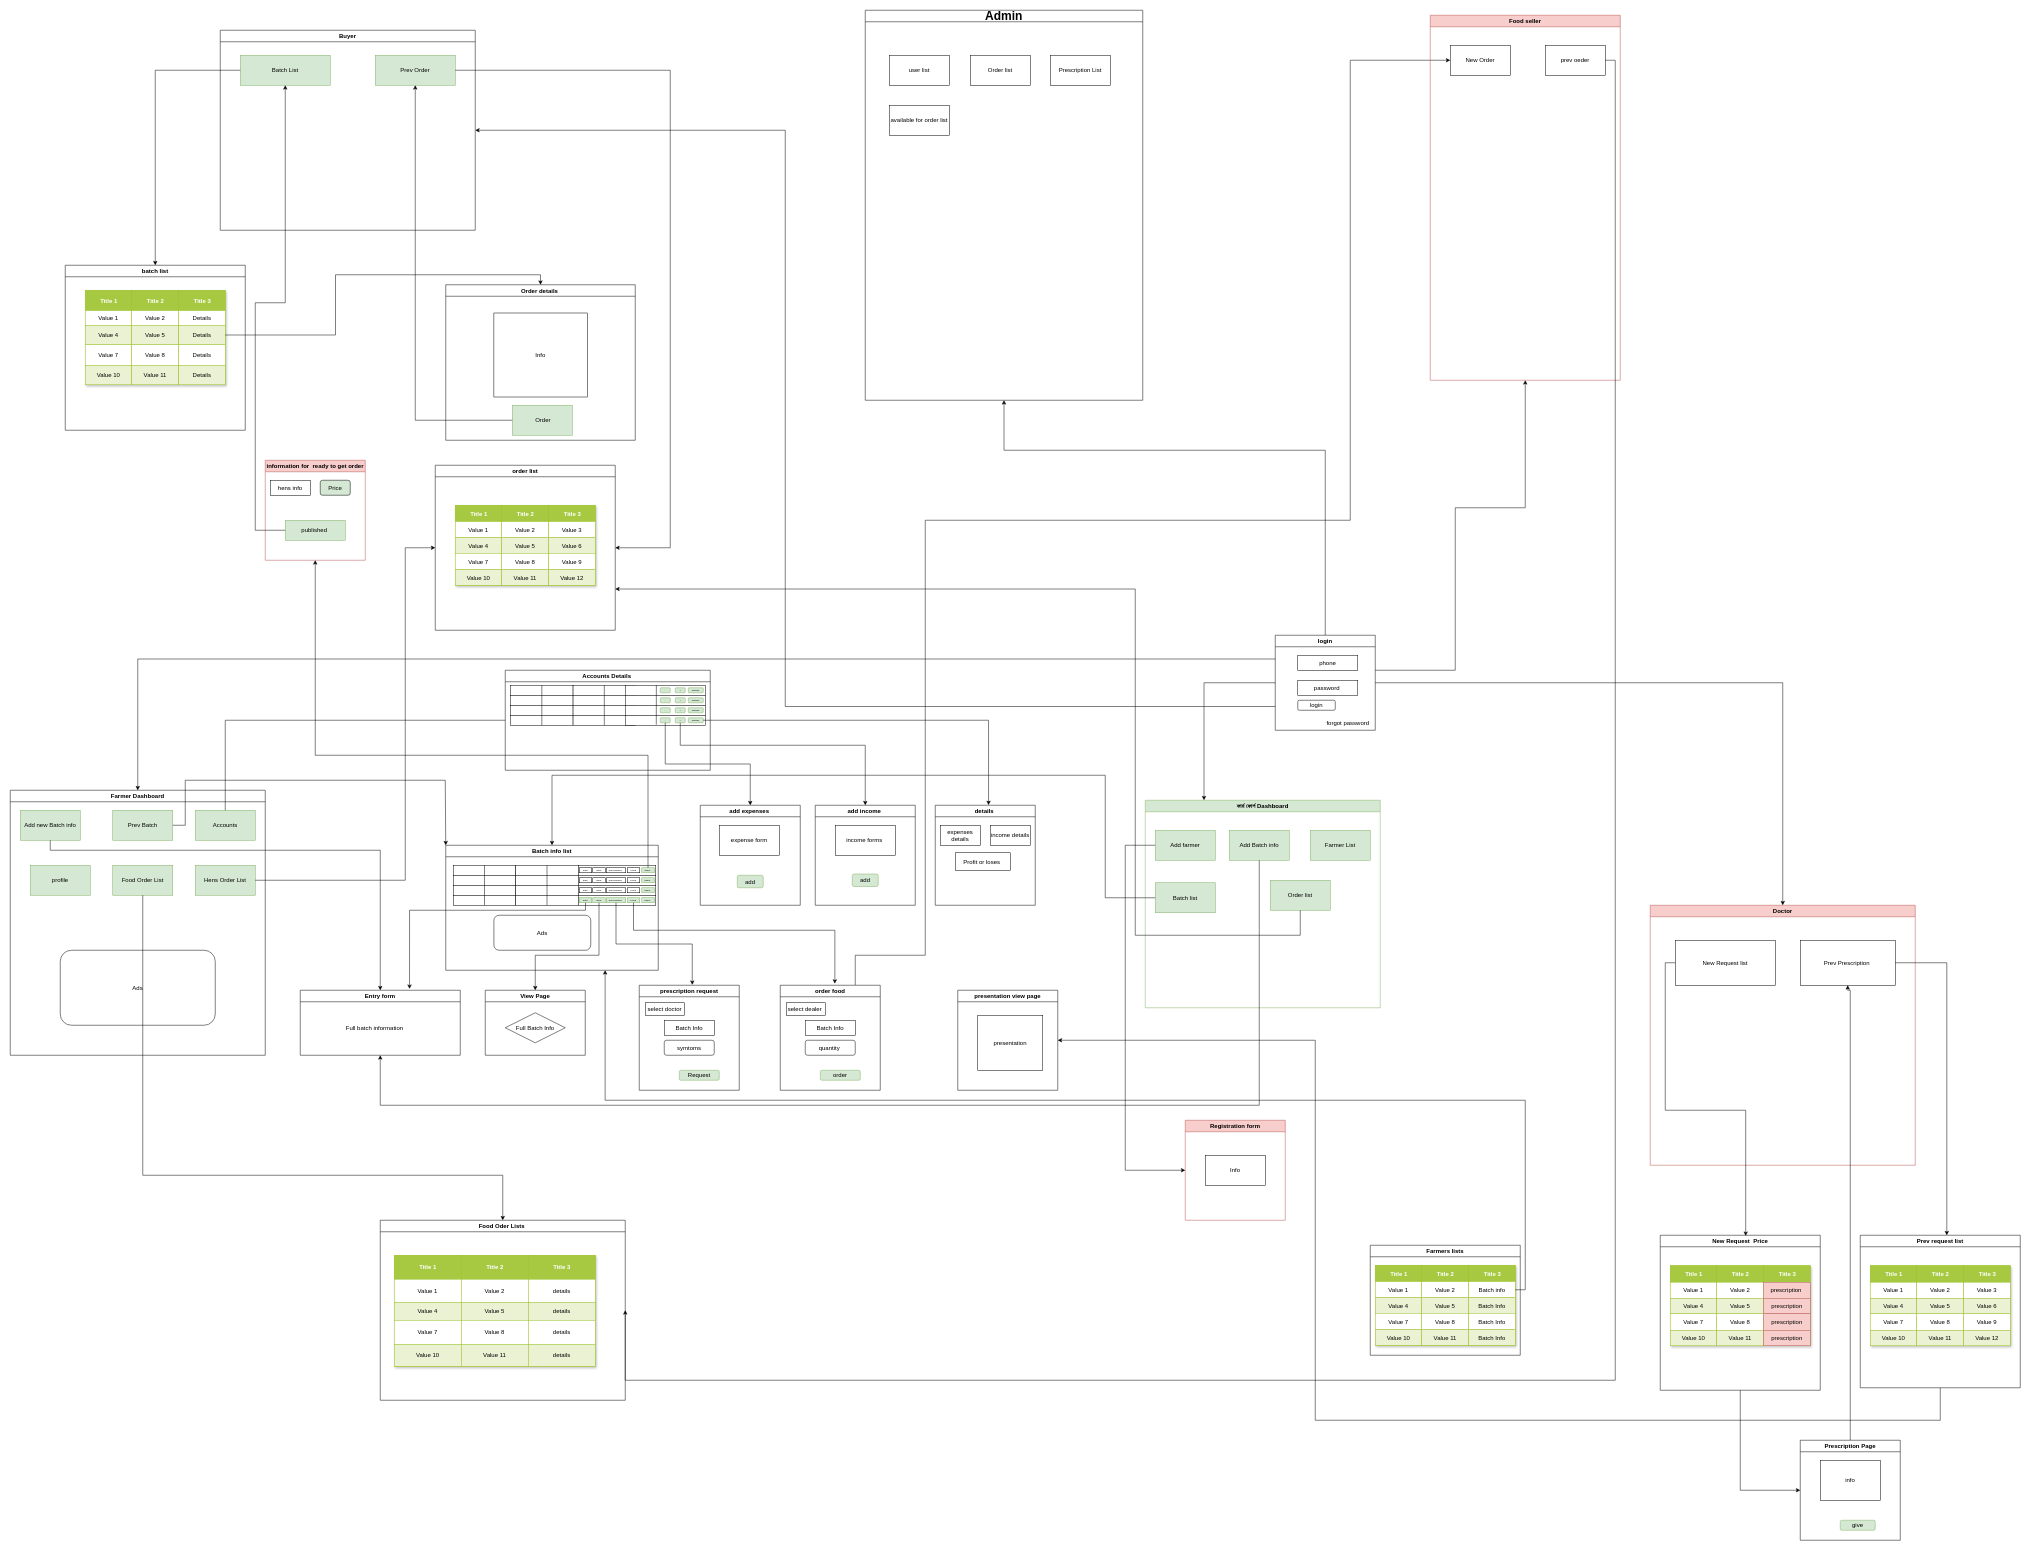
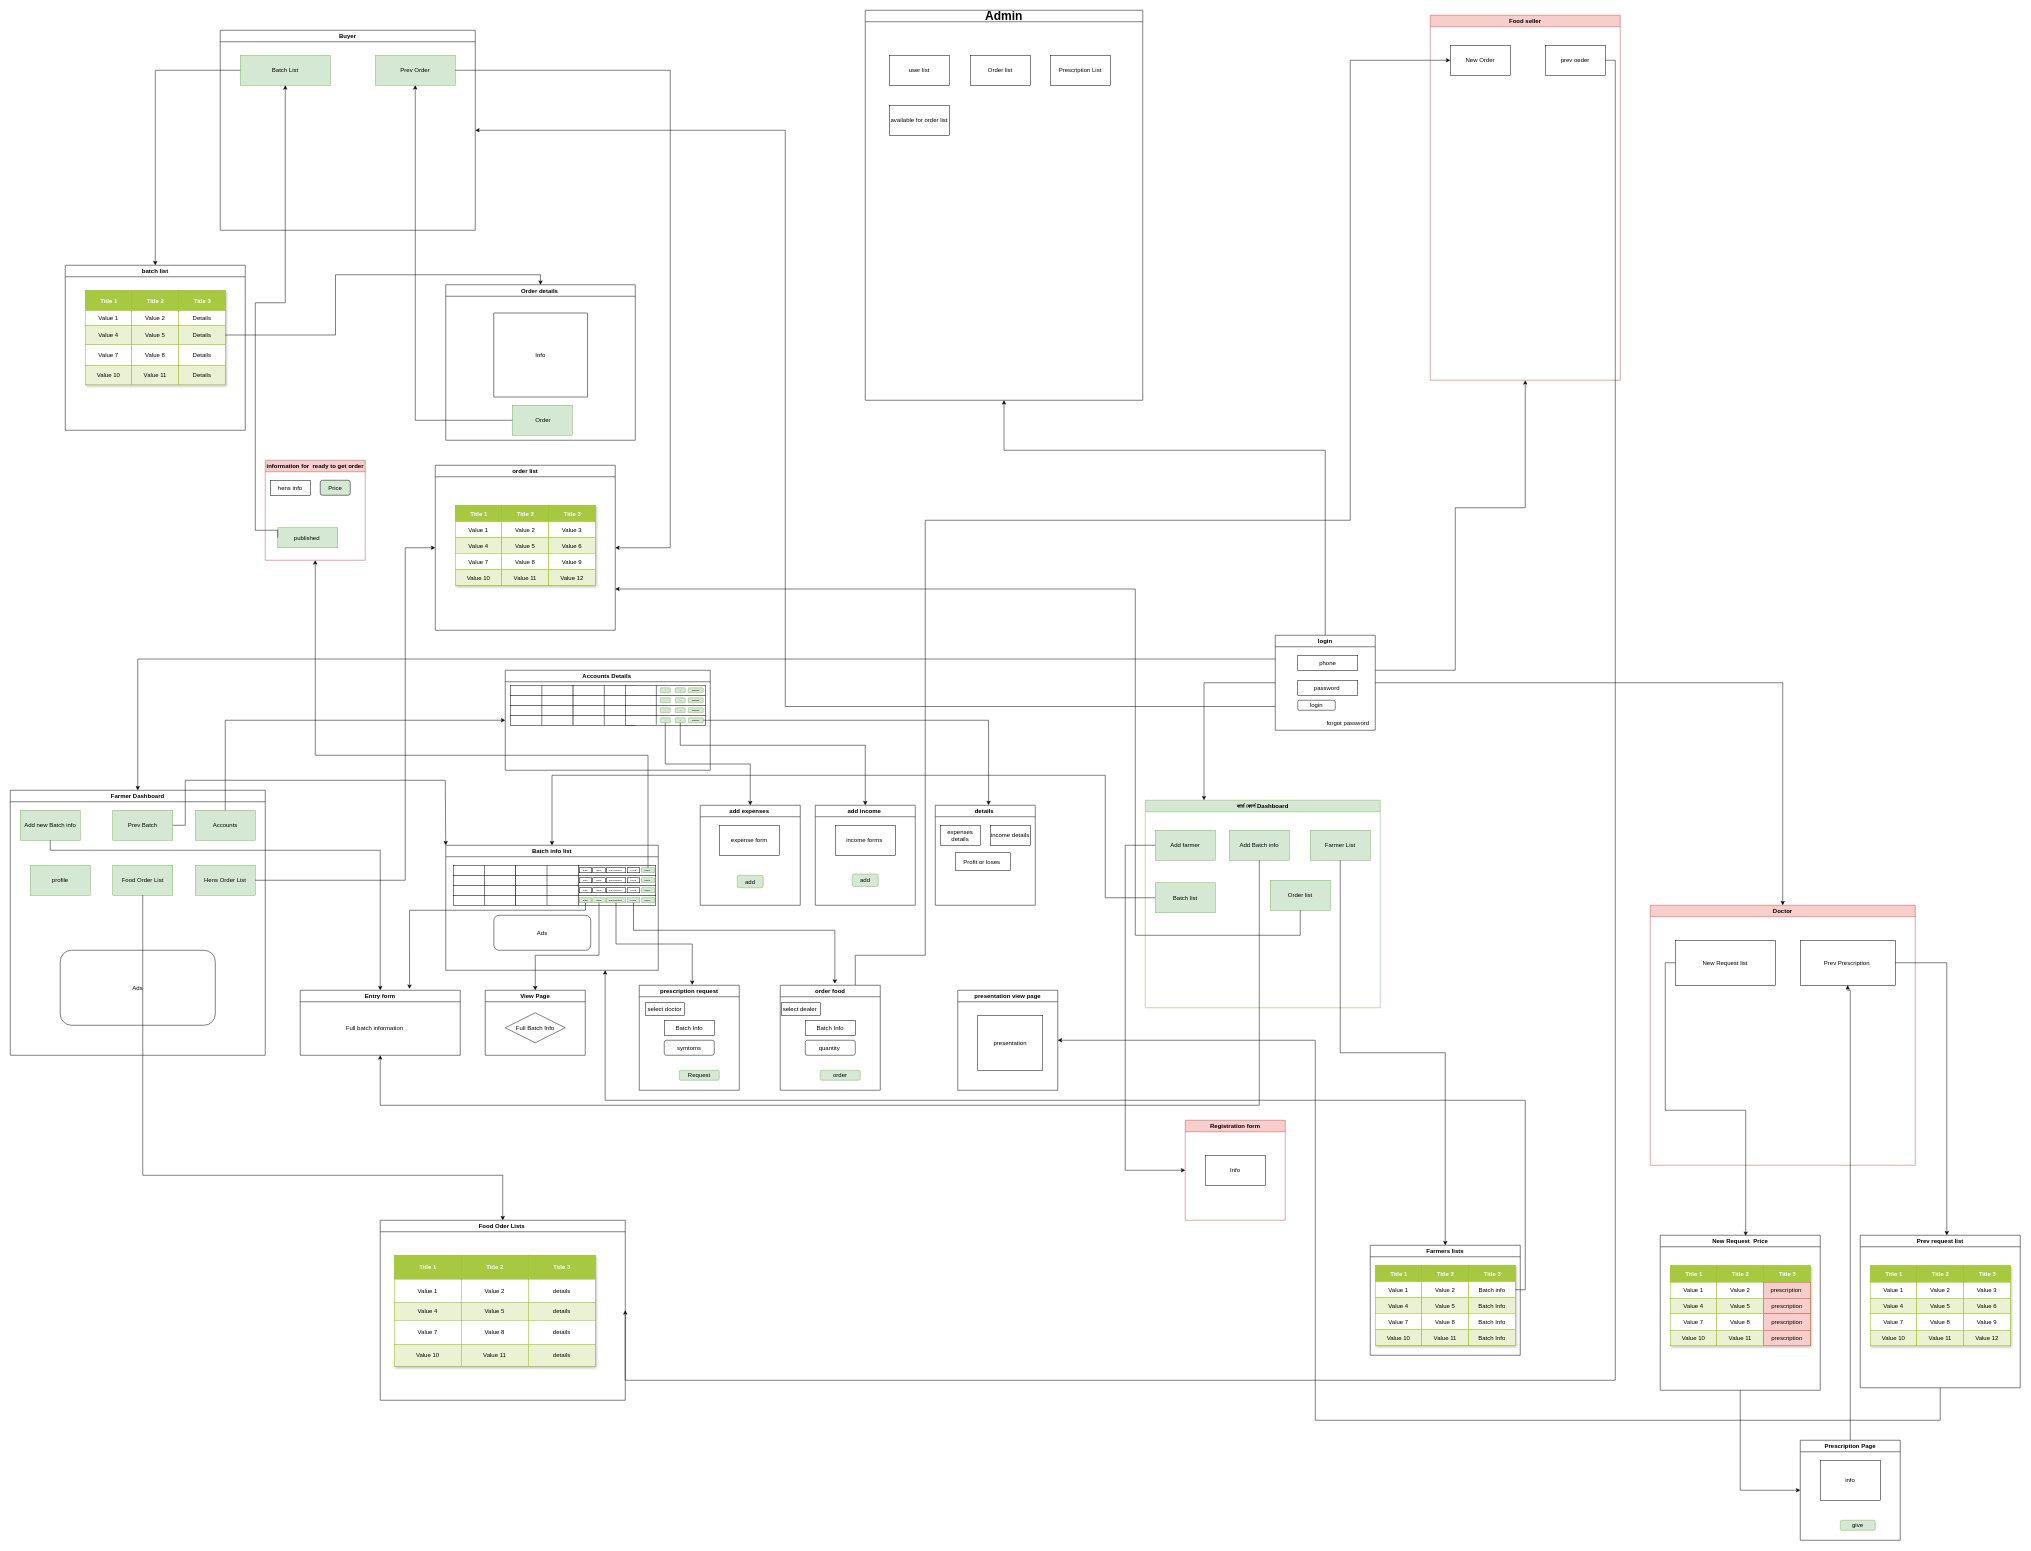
- <mxCell id="268" value="published&amp;nbsp;" style="rounded=0;whiteSpace=wrap;html=1;fillColor=#d5e8d4;strokeColor=#82b366;" vertex="1" parent="265"><mxGeometry x="40" y="120" width="120" height="40" as="geometry" /></mxCell>
+ <mxCell id="268" value="published&amp;nbsp;" style="rounded=0;whiteSpace=wrap;html=1;fillColor=#d5e8d4;strokeColor=#82b366;" vertex="1" parent="265"><mxGeometry x="25" y="135" width="120" height="40" as="geometry" /></mxCell>
- <mxCell id="106" style="edgeStyle=orthogonalEdgeStyle;rounded=0;orthogonalLoop=1;jettySize=auto;html=1;exitX=0.5;exitY=0;exitDx=0;exitDy=0;entryX=0;entryY=0.5;entryDx=0;entryDy=0;endArrow=none;" edge="1" parent="1" source="16" target="78"><mxGeometry relative="1" as="geometry" /></mxCell>
+ <mxCell id="106" style="edgeStyle=orthogonalEdgeStyle;rounded=0;orthogonalLoop=1;jettySize=auto;html=1;exitX=0.5;exitY=0;exitDx=0;exitDy=0;entryX=0;entryY=0.5;entryDx=0;entryDy=0;" edge="1" parent="1" source="16" target="78"><mxGeometry relative="1" as="geometry" /></mxCell>
- <mxCell id="72" value="select dealer&amp;nbsp;" style="rounded=0;whiteSpace=wrap;html=1;" vertex="1" parent="71"><mxGeometry x="12" y="35" width="78" height="25" as="geometry" /></mxCell>
+ <mxCell id="72" value="select dealer&amp;nbsp;" style="rounded=0;whiteSpace=wrap;html=1;" vertex="1" parent="71"><mxGeometry x="2" y="35" width="78" height="25" as="geometry" /></mxCell>
+ <mxCell id="176" style="edgeStyle=orthogonalEdgeStyle;rounded=0;orthogonalLoop=1;jettySize=auto;html=1;entryX=0.5;entryY=0;entryDx=0;entryDy=0;" edge="1" parent="1" source="146" target="175"><mxGeometry relative="1" as="geometry" /></mxCell>
